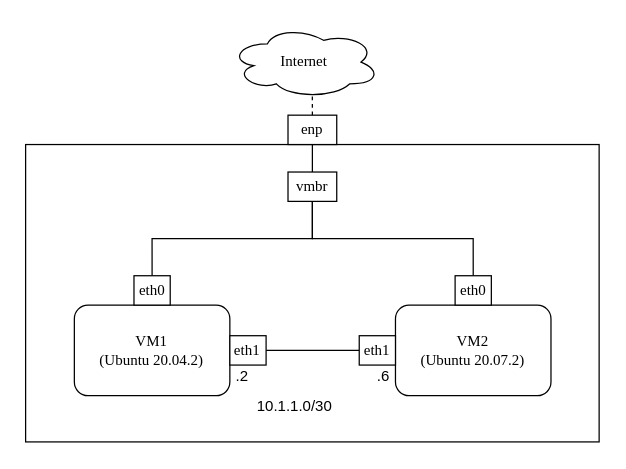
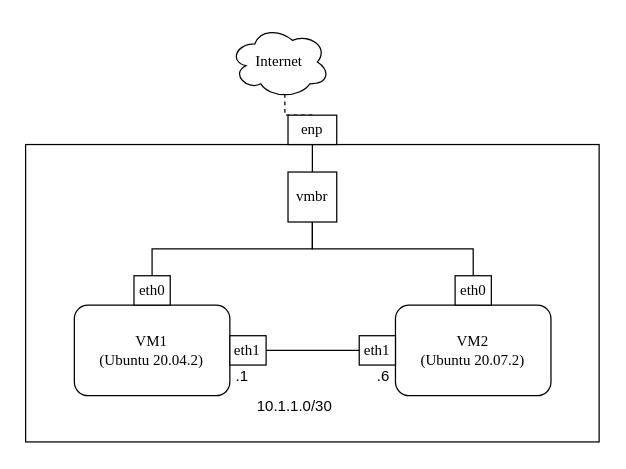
- <mxCell id="17" value="Internet" style="ellipse;shape=cloud;whiteSpace=wrap;html=1;fontFamily=Noto Sans JP;fontSource=https%3A%2F%2Ffonts.googleapis.com%2Fcss%3Ffamily%3DNoto%2BSans%2BJP;" parent="1" vertex="1"><mxGeometry x="183.46" y="20" width="120" height="58" as="geometry" /></mxCell>
+ <mxCell id="17" value="Internet" style="ellipse;shape=cloud;whiteSpace=wrap;html=1;fontFamily=Noto Sans JP;fontSource=https%3A%2F%2Ffonts.googleapis.com%2Fcss%3Ffamily%3DNoto%2BSans%2BJP;" parent="1" vertex="1"><mxGeometry x="183.46" y="20" width="80" height="58" as="geometry" /></mxCell>
- <mxCell id="14" value="vmbr" style="rounded=0;whiteSpace=wrap;html=1;fontFamily=Noto Sans JP;fontSource=https%3A%2F%2Ffonts.googleapis.com%2Fcss%3Ffamily%3DNoto%2BSans%2BJP;" parent="1" vertex="1"><mxGeometry x="230" y="137" width="39" height="23.5" as="geometry" /></mxCell>
+ <mxCell id="14" value="vmbr" style="rounded=0;whiteSpace=wrap;html=1;fontFamily=Noto Sans JP;fontSource=https%3A%2F%2Ffonts.googleapis.com%2Fcss%3Ffamily%3DNoto%2BSans%2BJP;" parent="1" vertex="1"><mxGeometry x="230" y="137" width="39" height="40" as="geometry" /></mxCell>
- <mxCell id="19" value=".2" style="text;html=1;align=center;verticalAlign=middle;resizable=0;points=[];autosize=1;strokeColor=none;" vertex="1" parent="1"><mxGeometry x="183.46" y="291.5" width="20" height="18" as="geometry" /></mxCell>
+ <mxCell id="19" value=".1" style="text;html=1;align=center;verticalAlign=middle;resizable=0;points=[];autosize=1;strokeColor=none;" vertex="1" parent="1"><mxGeometry x="183.46" y="291.5" width="20" height="18" as="geometry" /></mxCell>
